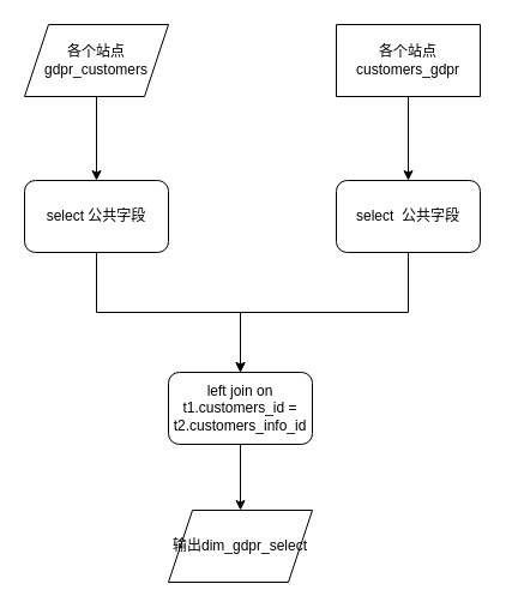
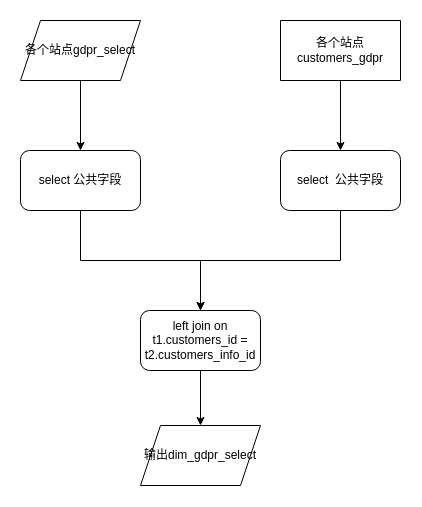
- <mxCell id="3" value="各个站点gdpr_customers" style="shape=parallelogram;perimeter=parallelogramPerimeter;whiteSpace=wrap;html=1;fixedSize=1;" vertex="1" parent="1"><mxGeometry x="20" y="20" width="120" height="60" as="geometry" /></mxCell>
+ <mxCell id="3" value="各个站点gdpr_select" style="shape=parallelogram;perimeter=parallelogramPerimeter;whiteSpace=wrap;html=1;fixedSize=1;" vertex="1" parent="1"><mxGeometry x="20" y="20" width="120" height="60" as="geometry" /></mxCell>
